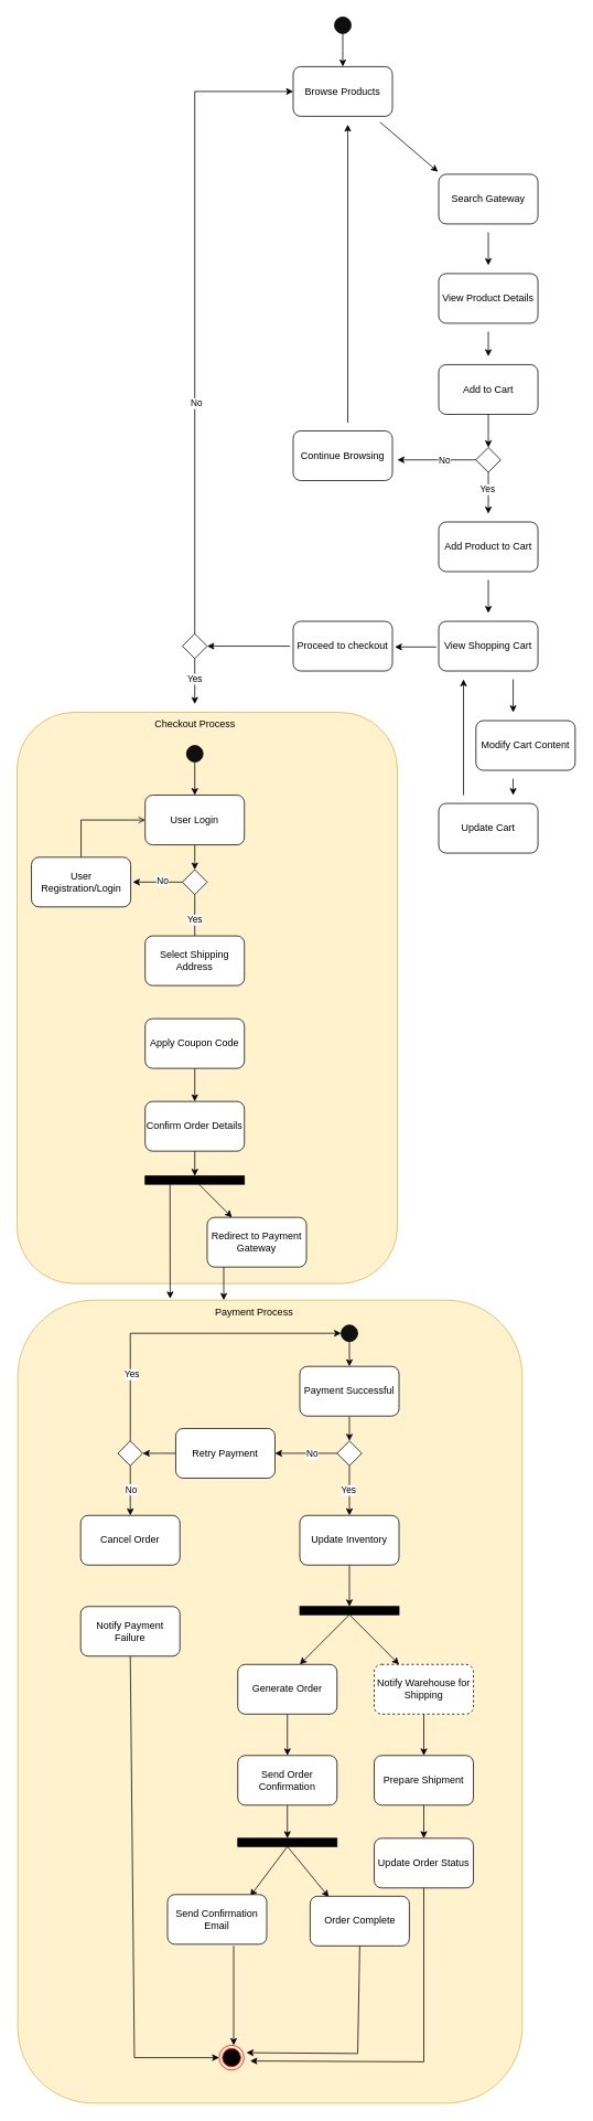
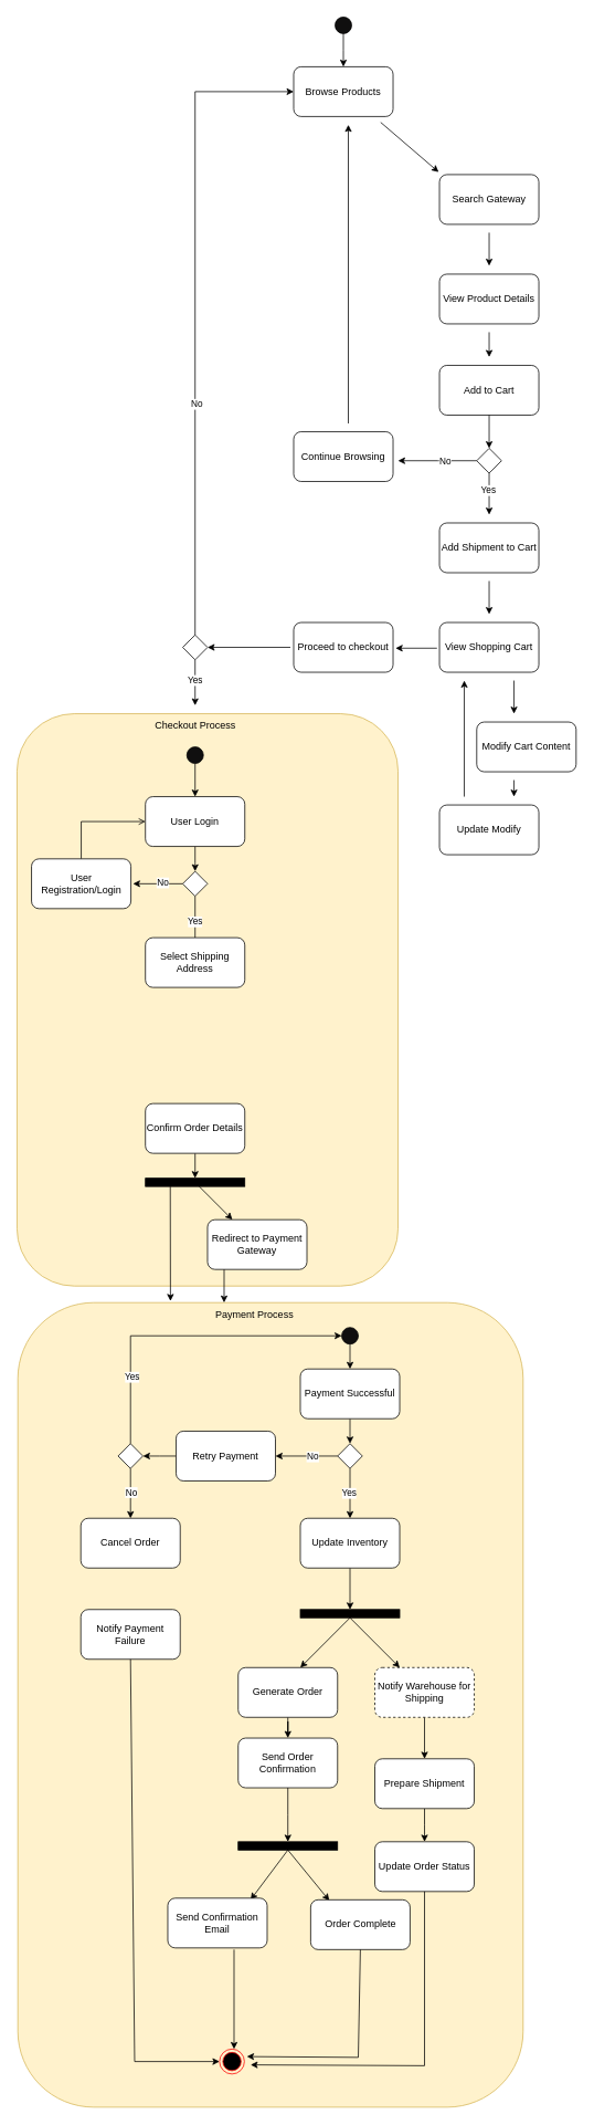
- <mxCell id="20" value="Add Product to Cart" style="rounded=1;whiteSpace=wrap;html=1;" vertex="1" parent="1"><mxGeometry x="530" y="630" width="120" height="60" as="geometry" /></mxCell>
+ <mxCell id="20" value="Add Shipment to Cart" style="rounded=1;whiteSpace=wrap;html=1;" vertex="1" parent="1"><mxGeometry x="530" y="630" width="120" height="60" as="geometry" /></mxCell>
- <mxCell id="28" value="Update Cart" style="rounded=1;whiteSpace=wrap;html=1;" vertex="1" parent="1"><mxGeometry x="530" y="970" width="120" height="60" as="geometry" /></mxCell>
+ <mxCell id="28" value="Update Modify" style="rounded=1;whiteSpace=wrap;html=1;" vertex="1" parent="1"><mxGeometry x="530" y="970" width="120" height="60" as="geometry" /></mxCell>
- <mxCell id="51" value="Apply Coupon Code" style="rounded=1;whiteSpace=wrap;html=1;" vertex="1" parent="1"><mxGeometry x="175" y="1230" width="120" height="60" as="geometry" /></mxCell>
- <mxCell id="50" style="edgeStyle=orthogonalEdgeStyle;rounded=0;orthogonalLoop=1;jettySize=auto;html=1;exitX=0.5;exitY=1;exitDx=0;exitDy=0;" edge="1" parent="1" source="51" target="53"><mxGeometry relative="1" as="geometry"><mxPoint x="235" y="1340" as="targetPoint" /></mxGeometry></mxCell>
- <mxCell id="85" value="Send Order Confirmation" style="rounded=1;whiteSpace=wrap;html=1;" vertex="1" parent="1"><mxGeometry x="287" y="2120" width="120" height="60" as="geometry" /></mxCell>
+ <mxCell id="85" value="Send Order Confirmation" style="rounded=1;whiteSpace=wrap;html=1;" vertex="1" parent="1"><mxGeometry x="287" y="2095" width="120" height="60" as="geometry" /></mxCell>
